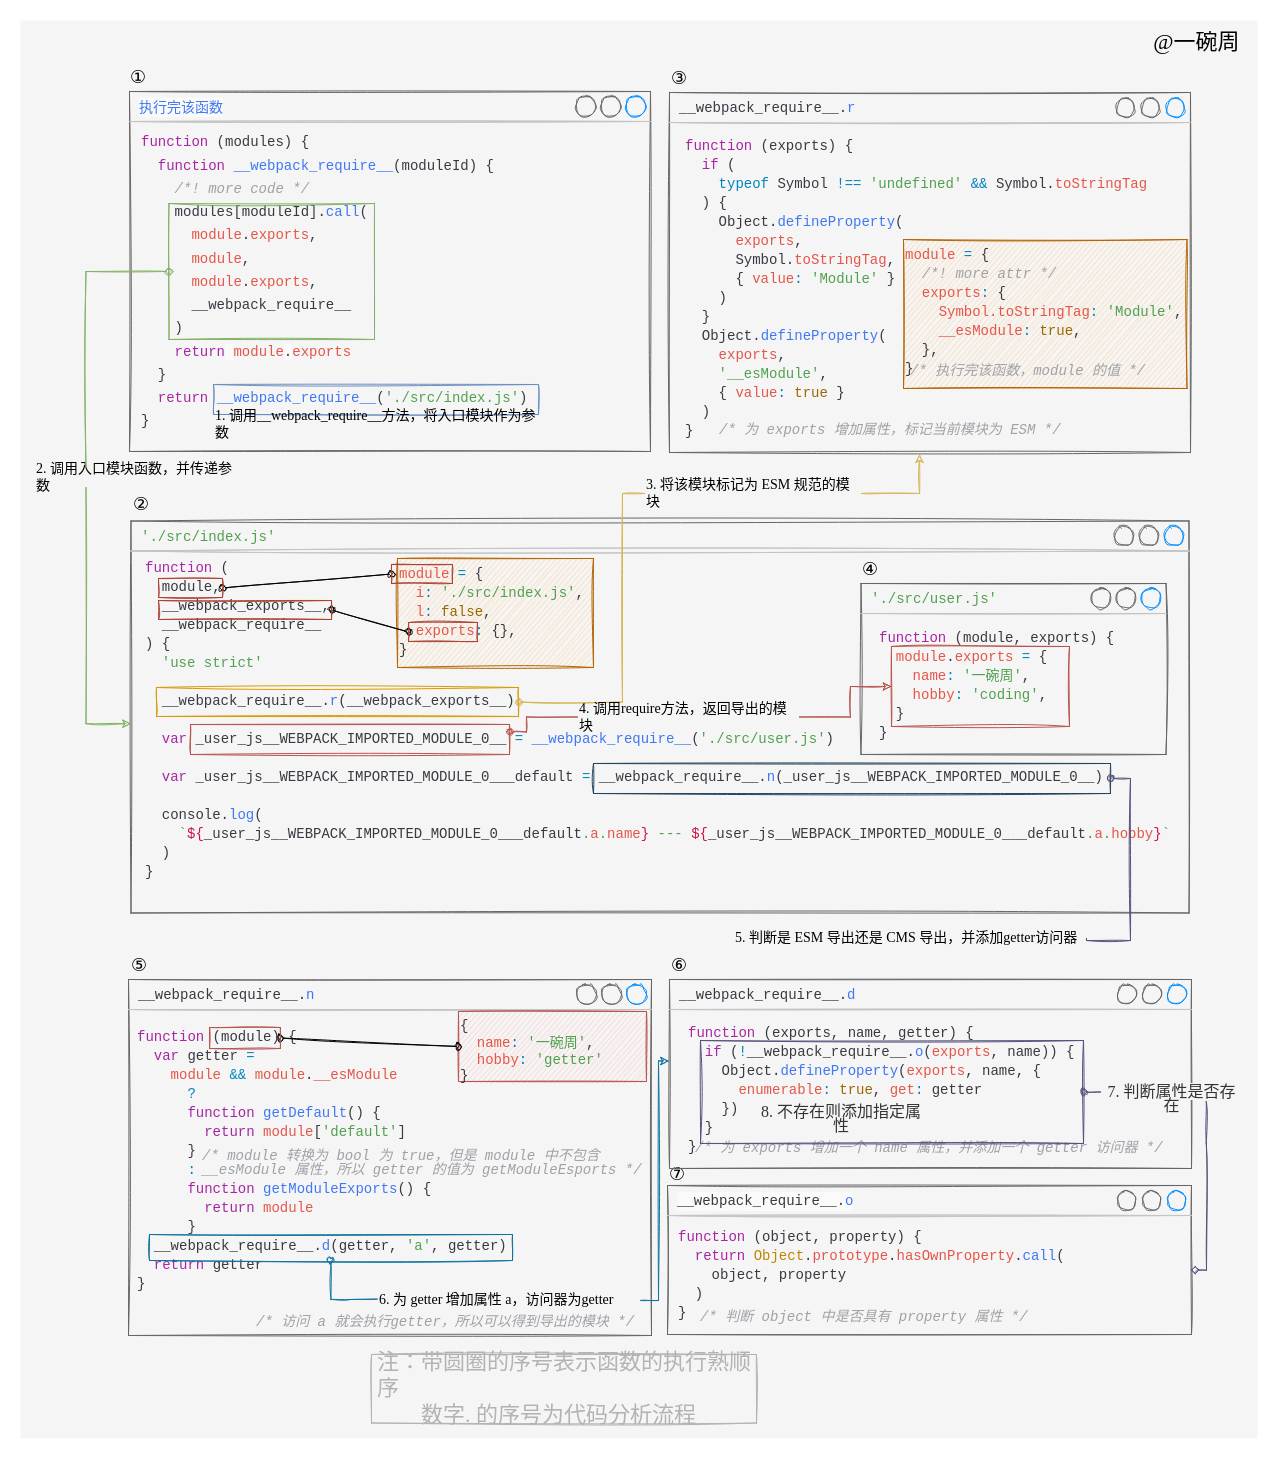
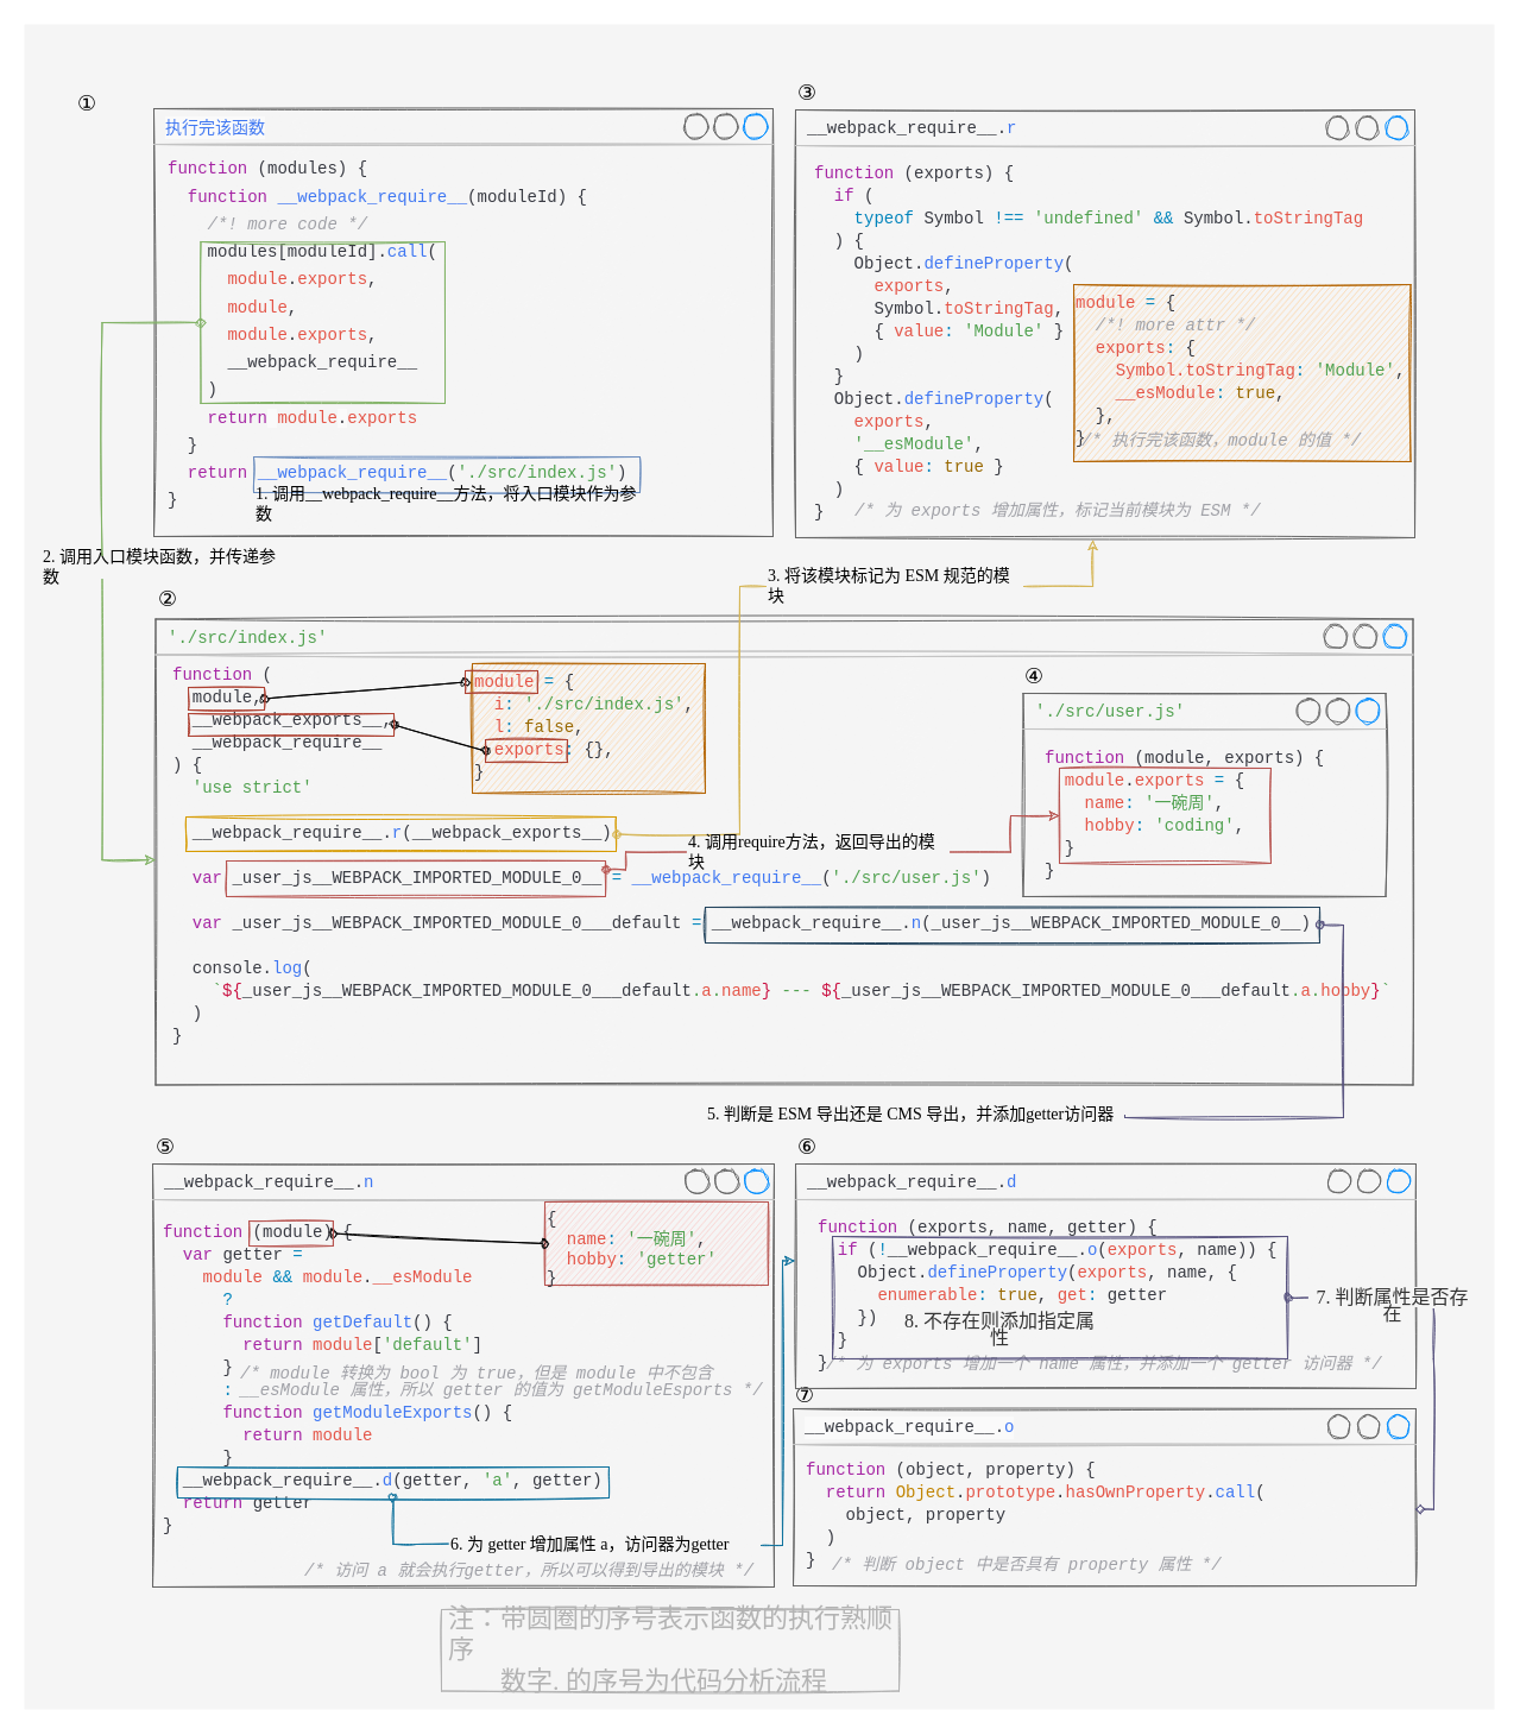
- <mxCell id="5" value="&lt;font style=&quot;font-size: 22px&quot; face=&quot;ZCOOL KuaiLe&quot;&gt;@一碗周&lt;/font&gt;" style="text;html=1;strokeColor=none;fillColor=none;align=center;verticalAlign=middle;whiteSpace=wrap;rounded=0;sketch=0;" vertex="1" parent="1"><mxGeometry x="1136" y="23" width="121" height="38" as="geometry" /></mxCell>
- <mxCell id="19" value="&lt;span style=&quot;color: rgb(0, 0, 0); font-family: &amp;quot;zcool kuaile&amp;quot;; font-size: 18px; font-style: normal; font-weight: 400; letter-spacing: normal; text-align: center; text-indent: 0px; text-transform: none; word-spacing: 0px; background-color: rgb(245, 245, 245); display: inline; float: none;&quot;&gt;①&lt;/span&gt;" style="text;whiteSpace=wrap;html=1;" vertex="1" parent="1"><mxGeometry x="128" y="60" width="38" height="31" as="geometry" /></mxCell>
+ <mxCell id="19" value="&lt;span style=&quot;color: rgb(0, 0, 0); font-family: &amp;quot;zcool kuaile&amp;quot;; font-size: 18px; font-style: normal; font-weight: 400; letter-spacing: normal; text-align: center; text-indent: 0px; text-transform: none; word-spacing: 0px; background-color: rgb(245, 245, 245); display: inline; float: none;&quot;&gt;①&lt;/span&gt;" style="text;whiteSpace=wrap;html=1;" vertex="1" parent="1"><mxGeometry x="63" y="70" width="38" height="31" as="geometry" /></mxCell>
- <mxCell id="68" value="&lt;font style=&quot;font-size: 14px&quot; face=&quot;ZCOOL KuaiLe&quot;&gt;5. 判断是 ESM 导出还是 CMS 导出，并添加getter访问器&lt;/font&gt;" style="text;html=1;strokeColor=none;fillColor=none;align=left;verticalAlign=middle;whiteSpace=wrap;rounded=0;sketch=1;" vertex="1" parent="1"><mxGeometry x="733" y="928" width="353" height="20" as="geometry" /></mxCell>
+ <mxCell id="68" value="&lt;font style=&quot;font-size: 14px&quot; face=&quot;ZCOOL KuaiLe&quot;&gt;5. 判断是 ESM 导出还是 CMS 导出，并添加getter访问器&lt;/font&gt;" style="text;html=1;strokeColor=none;fillColor=none;align=left;verticalAlign=middle;whiteSpace=wrap;rounded=0;sketch=1;" vertex="1" parent="1"><mxGeometry x="593" y="928" width="353" height="20" as="geometry" /></mxCell>
